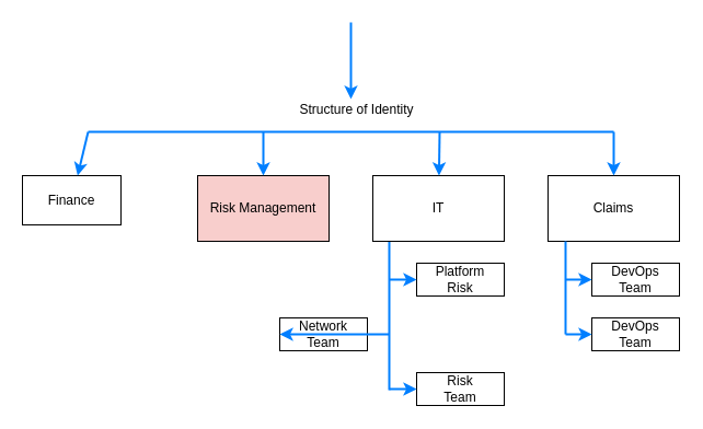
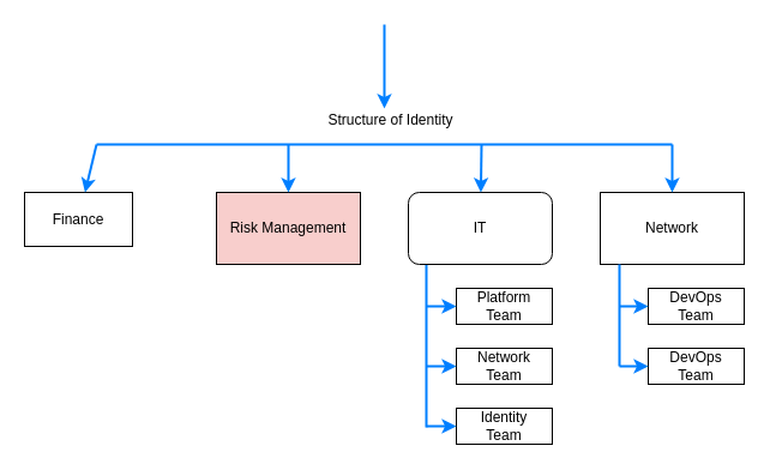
- <mxCell id="4" value="IT" style="rounded=0;whiteSpace=wrap;html=1;" vertex="1" parent="1"><mxGeometry x="340" y="160" width="120" height="60" as="geometry" /></mxCell>
+ <mxCell id="4" value="IT" style="whiteSpace=wrap;html=1;rounded=1;" vertex="1" parent="1"><mxGeometry x="340" y="160" width="120" height="60" as="geometry" /></mxCell>
- <mxCell id="5" value="Claims" style="rounded=0;whiteSpace=wrap;html=1;" vertex="1" parent="1"><mxGeometry x="500" y="160" width="120" height="60" as="geometry" /></mxCell>
+ <mxCell id="5" value="Network" style="rounded=0;whiteSpace=wrap;html=1;" vertex="1" parent="1"><mxGeometry x="500" y="160" width="120" height="60" as="geometry" /></mxCell>
- <mxCell id="13" value="Platform&lt;br&gt;Risk" style="rounded=0;whiteSpace=wrap;html=1;" vertex="1" parent="1"><mxGeometry x="380" y="240" width="80" height="30" as="geometry" /></mxCell>
+ <mxCell id="13" value="Platform&lt;br&gt;Team" style="rounded=0;whiteSpace=wrap;html=1;" vertex="1" parent="1"><mxGeometry x="380" y="240" width="80" height="30" as="geometry" /></mxCell>
- <mxCell id="14" value="Network&lt;br&gt;Team" style="rounded=0;whiteSpace=wrap;html=1;" vertex="1" parent="1"><mxGeometry x="255" y="290" width="80" height="30" as="geometry" /></mxCell>
+ <mxCell id="14" value="Network&lt;br&gt;Team" style="rounded=0;whiteSpace=wrap;html=1;" vertex="1" parent="1"><mxGeometry x="380" y="290" width="80" height="30" as="geometry" /></mxCell>
- <mxCell id="15" value="Risk&lt;br&gt;Team" style="rounded=0;whiteSpace=wrap;html=1;" vertex="1" parent="1"><mxGeometry x="380" y="340" width="80" height="30" as="geometry" /></mxCell>
+ <mxCell id="15" value="Identity&lt;br&gt;Team" style="rounded=0;whiteSpace=wrap;html=1;" vertex="1" parent="1"><mxGeometry x="380" y="340" width="80" height="30" as="geometry" /></mxCell>
